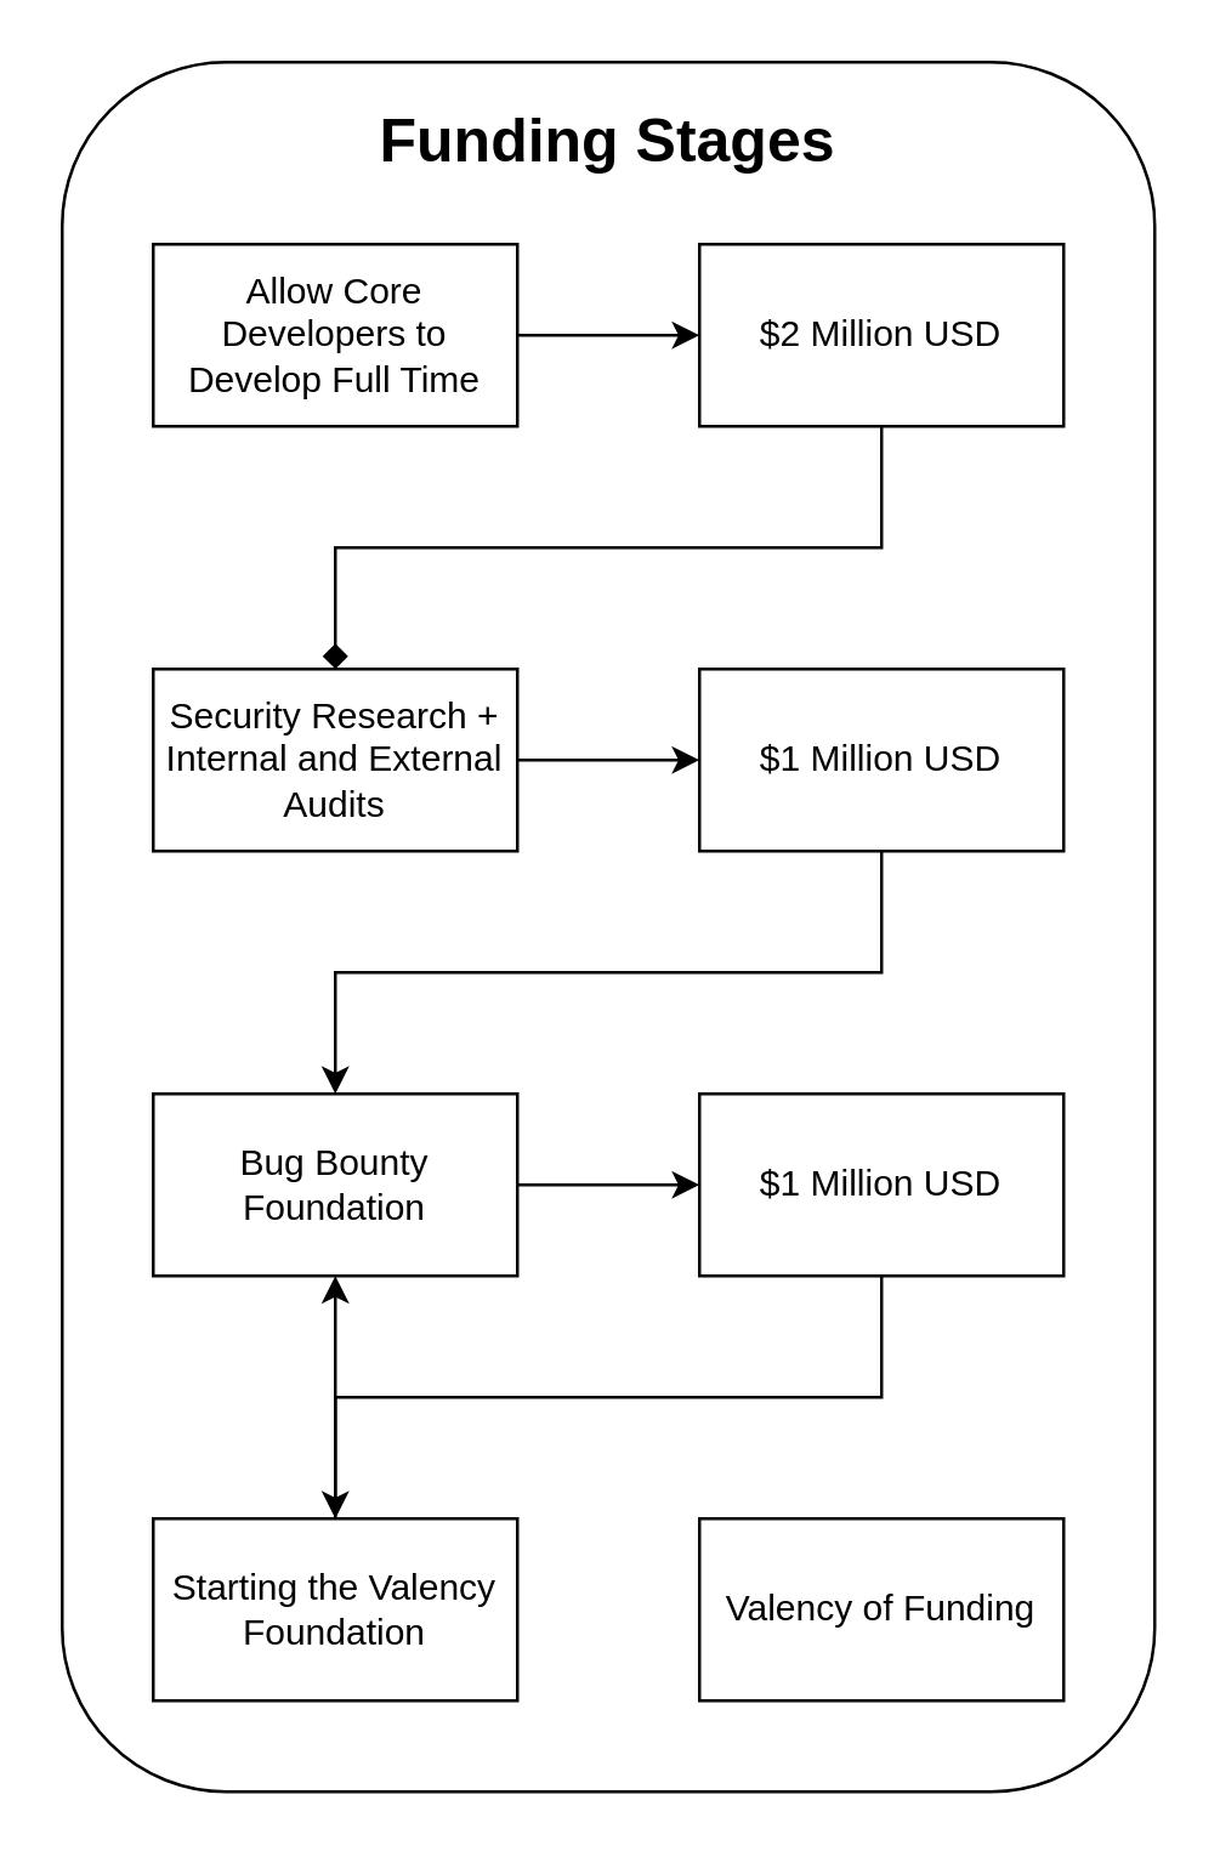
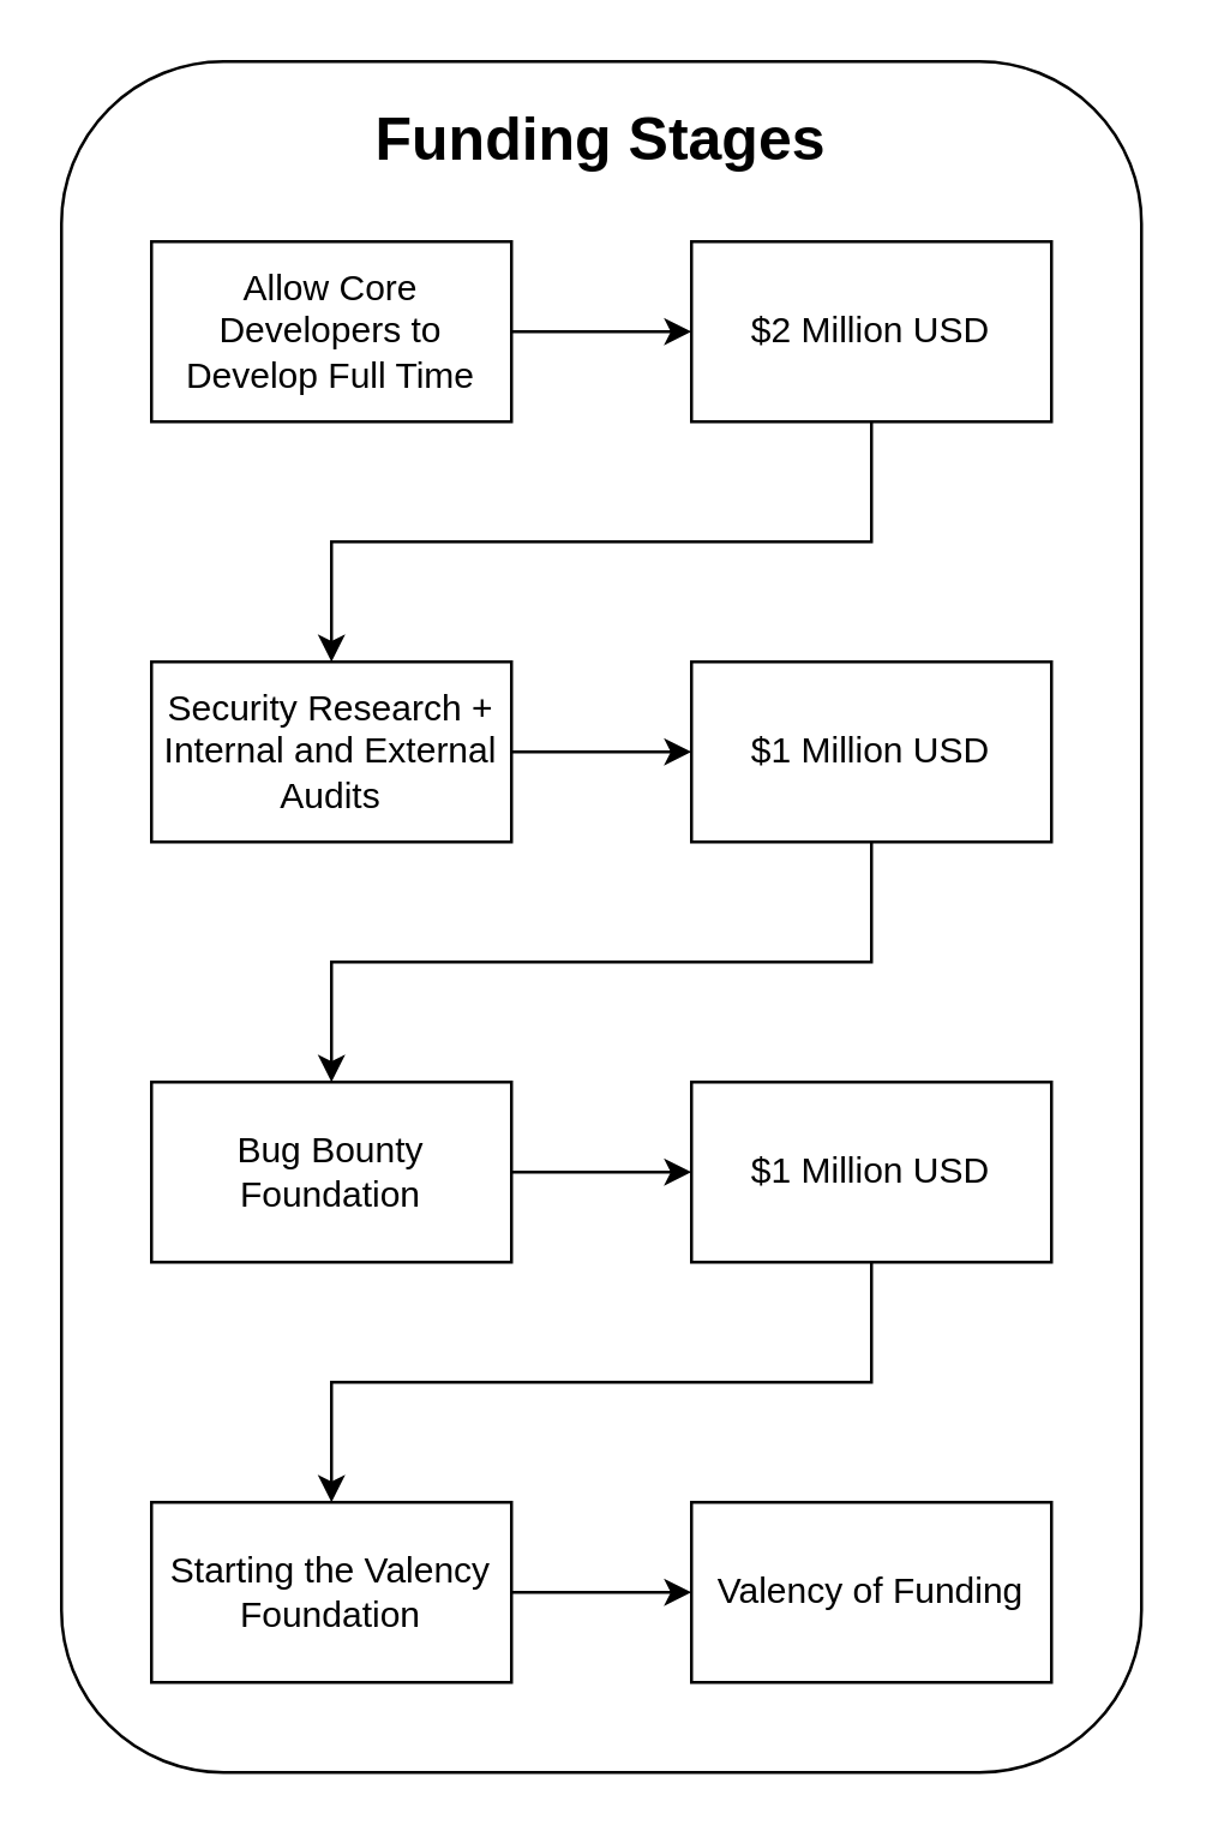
- <mxCell id="9" style="edgeStyle=orthogonalEdgeStyle;rounded=0;orthogonalLoop=1;jettySize=auto;html=1;endArrow=diamond;" edge="1" parent="1" source="10" target="12"><mxGeometry relative="1" as="geometry"><Array as="points"><mxPoint x="290" y="180" /><mxPoint x="110" y="180" /></Array></mxGeometry></mxCell>
+ <mxCell id="9" style="edgeStyle=orthogonalEdgeStyle;rounded=0;orthogonalLoop=1;jettySize=auto;html=1;" edge="1" parent="1" source="10" target="12"><mxGeometry relative="1" as="geometry"><Array as="points"><mxPoint x="290" y="180" /><mxPoint x="110" y="180" /></Array></mxGeometry></mxCell>
- <mxCell id="13" style="edgeStyle=orthogonalEdgeStyle;rounded=0;orthogonalLoop=1;jettySize=auto;html=1;" edge="1" parent="1" source="14" target="6"><mxGeometry relative="1" as="geometry" /></mxCell>
+ <mxCell id="13" style="edgeStyle=orthogonalEdgeStyle;rounded=0;orthogonalLoop=1;jettySize=auto;html=1;" edge="1" parent="1" source="14" target="15"><mxGeometry relative="1" as="geometry" /></mxCell>
